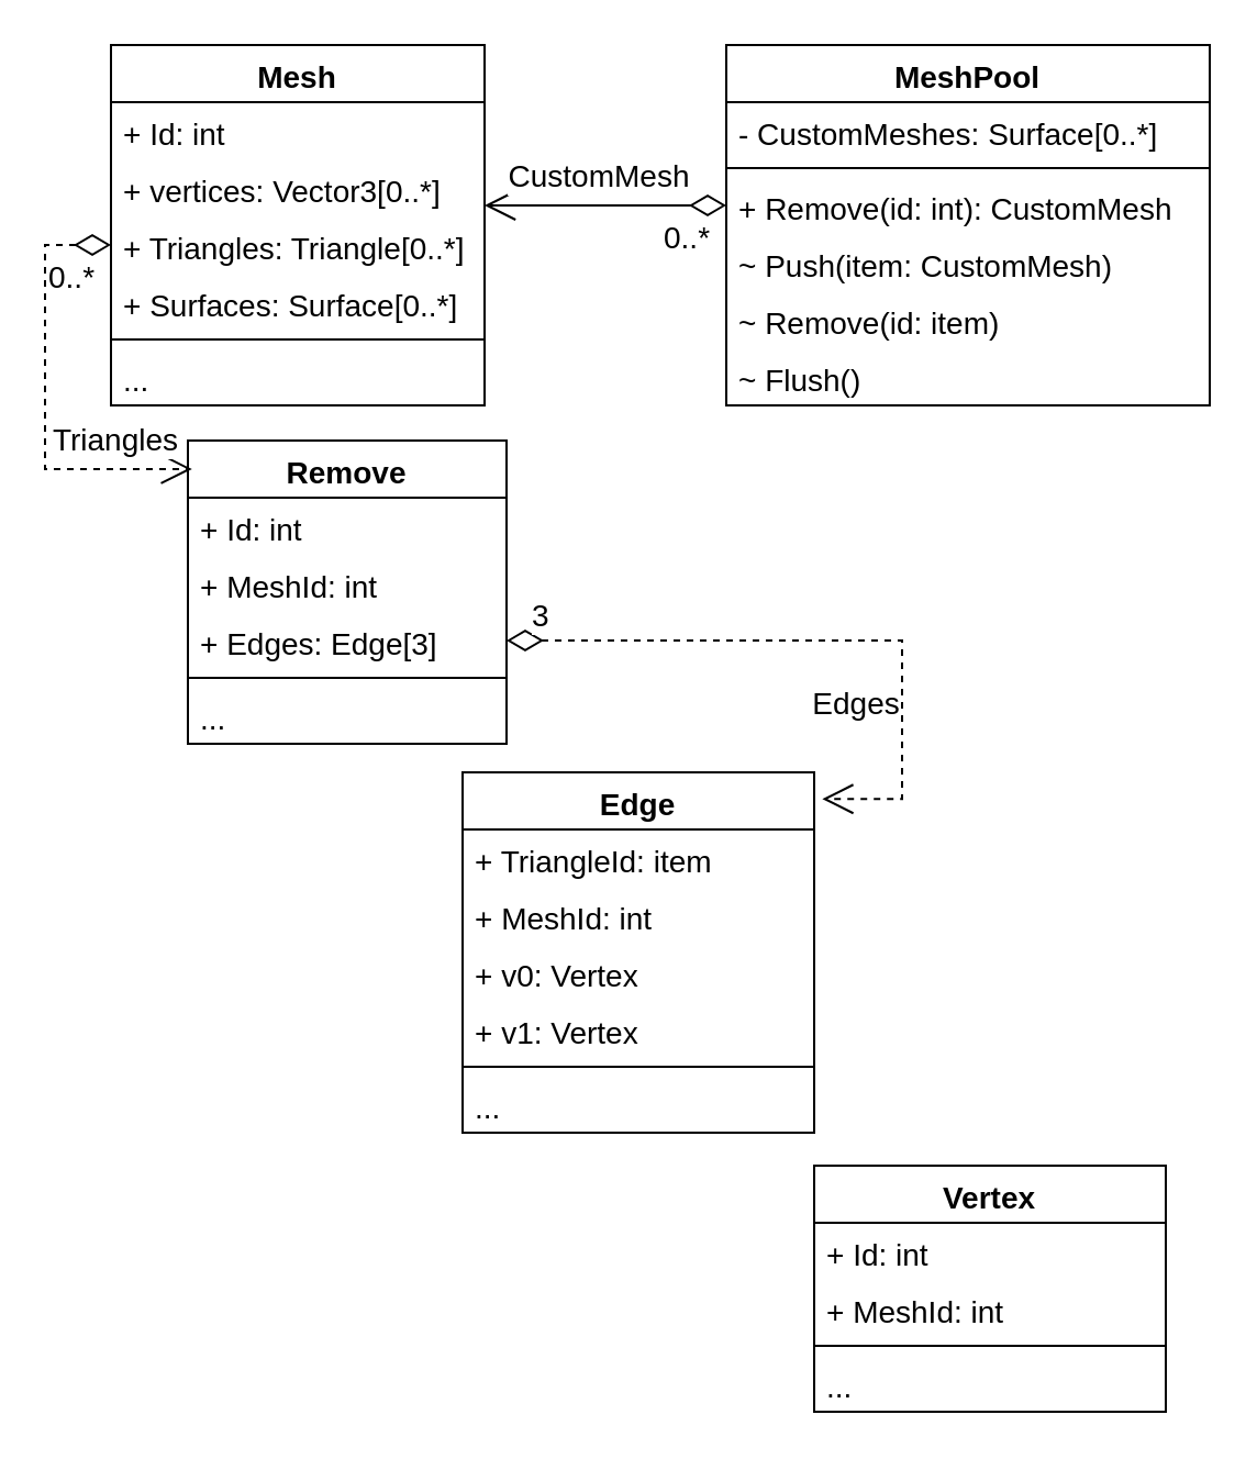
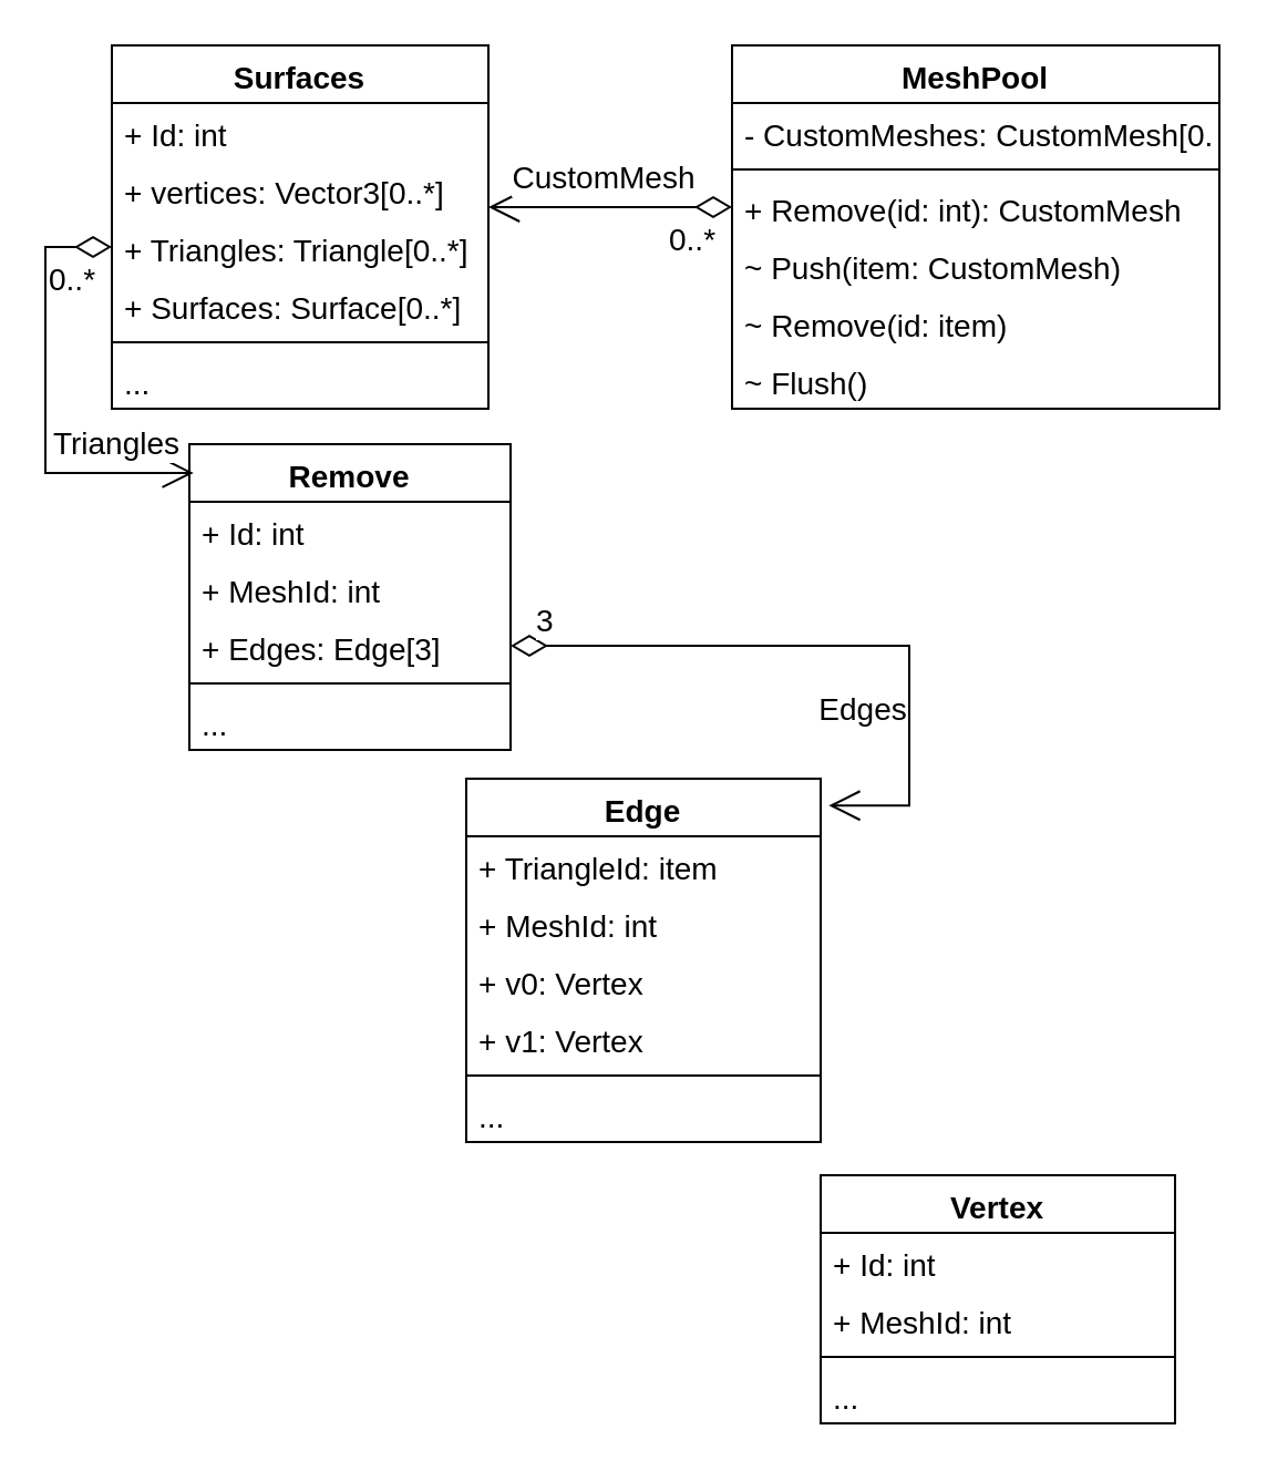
- <mxCell id="2" value="Mesh" style="swimlane;fontStyle=1;align=center;verticalAlign=top;childLayout=stackLayout;horizontal=1;startSize=26;horizontalStack=0;resizeParent=1;resizeParentMax=0;resizeLast=0;collapsible=1;marginBottom=0;fontSize=14;" parent="1" vertex="1"><mxGeometry x="50" y="20" width="170" height="164" as="geometry" /></mxCell>
+ <mxCell id="2" value="Surfaces" style="swimlane;fontStyle=1;align=center;verticalAlign=top;childLayout=stackLayout;horizontal=1;startSize=26;horizontalStack=0;resizeParent=1;resizeParentMax=0;resizeLast=0;collapsible=1;marginBottom=0;fontSize=14;" parent="1" vertex="1"><mxGeometry x="50" y="20" width="170" height="164" as="geometry" /></mxCell>
- <mxCell id="10" value="- CustomMeshes: Surface[0..*]" style="text;strokeColor=none;fillColor=none;align=left;verticalAlign=top;spacingLeft=4;spacingRight=4;overflow=hidden;rotatable=0;points=[[0,0.5],[1,0.5]];portConstraint=eastwest;fontSize=14;" parent="9" vertex="1"><mxGeometry y="26" width="220" height="26" as="geometry" /></mxCell>
+ <mxCell id="10" value="- CustomMeshes: CustomMesh[0..*]" style="text;strokeColor=none;fillColor=none;align=left;verticalAlign=top;spacingLeft=4;spacingRight=4;overflow=hidden;rotatable=0;points=[[0,0.5],[1,0.5]];portConstraint=eastwest;fontSize=14;" parent="9" vertex="1"><mxGeometry y="26" width="220" height="26" as="geometry" /></mxCell>
- <mxCell id="36" value="Triangles" style="endArrow=open;html=1;endSize=12;startArrow=diamondThin;startSize=14;startFill=0;edgeStyle=orthogonalEdgeStyle;exitX=0;exitY=0.5;exitDx=0;exitDy=0;jumpSize=6;rounded=0;entryX=0.013;entryY=0.094;entryDx=0;entryDy=0;entryPerimeter=0;fontSize=14;dashed=1;" parent="1" source="5" edge="1" target="16"><mxGeometry x="0.65" y="13" relative="1" as="geometry"><mxPoint x="50" y="210" as="sourcePoint" /><mxPoint x="40" y="212" as="targetPoint" /><mxPoint as="offset" /><Array as="points"><mxPoint x="20" y="111" /><mxPoint x="20" y="213" /></Array></mxGeometry></mxCell>
+ <mxCell id="36" value="Triangles" style="endArrow=open;html=1;endSize=12;startArrow=diamondThin;startSize=14;startFill=0;edgeStyle=orthogonalEdgeStyle;exitX=0;exitY=0.5;exitDx=0;exitDy=0;jumpSize=6;rounded=0;entryX=0.013;entryY=0.094;entryDx=0;entryDy=0;entryPerimeter=0;fontSize=14;" parent="1" source="5" edge="1" target="16"><mxGeometry x="0.65" y="13" relative="1" as="geometry"><mxPoint x="50" y="210" as="sourcePoint" /><mxPoint x="40" y="212" as="targetPoint" /><mxPoint as="offset" /><Array as="points"><mxPoint x="20" y="111" /><mxPoint x="20" y="213" /></Array></mxGeometry></mxCell>
- <mxCell id="38" value="Edges" style="endArrow=open;html=1;endSize=12;startArrow=diamondThin;startSize=14;startFill=0;edgeStyle=orthogonalEdgeStyle;exitX=1;exitY=0.5;exitDx=0;exitDy=0;jumpSize=6;rounded=0;entryX=1.023;entryY=0.074;entryDx=0;entryDy=0;entryPerimeter=0;fontSize=14;dashed=1;" parent="1" source="19" edge="1" target="22"><mxGeometry x="0.105" y="-29" relative="1" as="geometry"><mxPoint x="209.97" y="390" as="sourcePoint" /><mxPoint x="300" y="291" as="targetPoint" /><mxPoint as="offset" /><Array as="points"><mxPoint x="410" y="291" /><mxPoint x="410" y="363" /></Array></mxGeometry></mxCell>
+ <mxCell id="38" value="Edges" style="endArrow=open;html=1;endSize=12;startArrow=diamondThin;startSize=14;startFill=0;edgeStyle=orthogonalEdgeStyle;exitX=1;exitY=0.5;exitDx=0;exitDy=0;jumpSize=6;rounded=0;entryX=1.023;entryY=0.074;entryDx=0;entryDy=0;entryPerimeter=0;fontSize=14;" parent="1" source="19" edge="1" target="22"><mxGeometry x="0.105" y="-29" relative="1" as="geometry"><mxPoint x="209.97" y="390" as="sourcePoint" /><mxPoint x="300" y="291" as="targetPoint" /><mxPoint as="offset" /><Array as="points"><mxPoint x="410" y="291" /><mxPoint x="410" y="363" /></Array></mxGeometry></mxCell>
